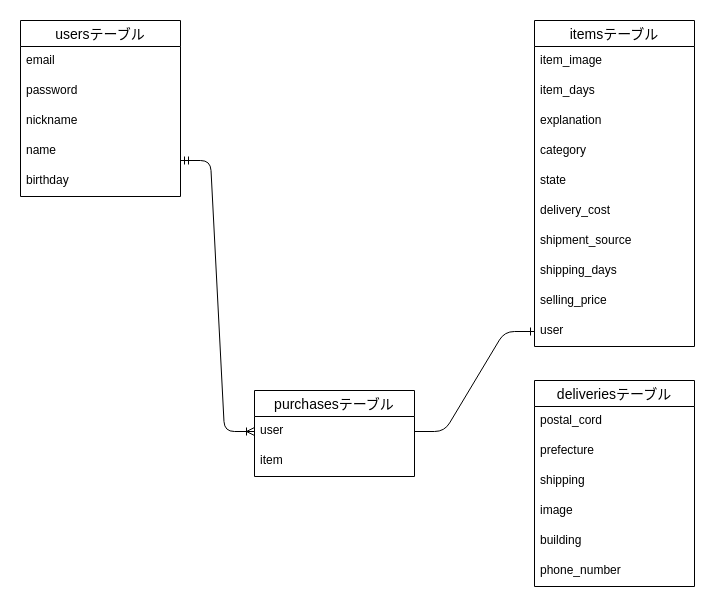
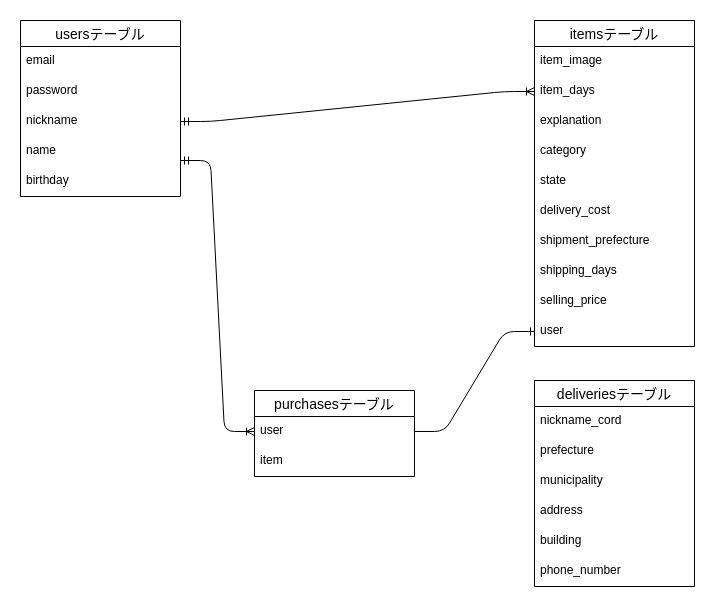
+ <mxCell id="26" value="" style="edgeStyle=entityRelationEdgeStyle;fontSize=12;html=1;endArrow=ERoneToMany;startArrow=ERmandOne;exitX=1;exitY=0.5;exitDx=0;exitDy=0;entryX=0;entryY=0.5;entryDx=0;entryDy=0;" parent="1" source="5" target="10" edge="1"><mxGeometry width="100" height="100" relative="1" as="geometry"><mxPoint x="320" y="320" as="sourcePoint" /><mxPoint x="420" y="220" as="targetPoint" /></mxGeometry></mxCell>
- <mxCell id="15" value="shipment_source" style="text;strokeColor=none;fillColor=none;spacingLeft=4;spacingRight=4;overflow=hidden;rotatable=0;points=[[0,0.5],[1,0.5]];portConstraint=eastwest;fontSize=12;" parent="8" vertex="1"><mxGeometry y="206" width="160" height="30" as="geometry" /></mxCell>
+ <mxCell id="15" value="shipment_prefecture" style="text;strokeColor=none;fillColor=none;spacingLeft=4;spacingRight=4;overflow=hidden;rotatable=0;points=[[0,0.5],[1,0.5]];portConstraint=eastwest;fontSize=12;" parent="8" vertex="1"><mxGeometry y="206" width="160" height="30" as="geometry" /></mxCell>
- <mxCell id="20" value="postal_cord" style="text;strokeColor=none;fillColor=none;spacingLeft=4;spacingRight=4;overflow=hidden;rotatable=0;points=[[0,0.5],[1,0.5]];portConstraint=eastwest;fontSize=12;" parent="19" vertex="1"><mxGeometry y="26" width="160" height="30" as="geometry" /></mxCell>
+ <mxCell id="20" value="nickname_cord" style="text;strokeColor=none;fillColor=none;spacingLeft=4;spacingRight=4;overflow=hidden;rotatable=0;points=[[0,0.5],[1,0.5]];portConstraint=eastwest;fontSize=12;" parent="19" vertex="1"><mxGeometry y="26" width="160" height="30" as="geometry" /></mxCell>
- <mxCell id="22" value="shipping" style="text;strokeColor=none;fillColor=none;spacingLeft=4;spacingRight=4;overflow=hidden;rotatable=0;points=[[0,0.5],[1,0.5]];portConstraint=eastwest;fontSize=12;" parent="19" vertex="1"><mxGeometry y="86" width="160" height="30" as="geometry" /></mxCell>
+ <mxCell id="22" value="municipality" style="text;strokeColor=none;fillColor=none;spacingLeft=4;spacingRight=4;overflow=hidden;rotatable=0;points=[[0,0.5],[1,0.5]];portConstraint=eastwest;fontSize=12;" parent="19" vertex="1"><mxGeometry y="86" width="160" height="30" as="geometry" /></mxCell>
- <mxCell id="23" value="image" style="text;strokeColor=none;fillColor=none;spacingLeft=4;spacingRight=4;overflow=hidden;rotatable=0;points=[[0,0.5],[1,0.5]];portConstraint=eastwest;fontSize=12;" parent="19" vertex="1"><mxGeometry y="116" width="160" height="30" as="geometry" /></mxCell>
+ <mxCell id="23" value="address" style="text;strokeColor=none;fillColor=none;spacingLeft=4;spacingRight=4;overflow=hidden;rotatable=0;points=[[0,0.5],[1,0.5]];portConstraint=eastwest;fontSize=12;" parent="19" vertex="1"><mxGeometry y="116" width="160" height="30" as="geometry" /></mxCell>
